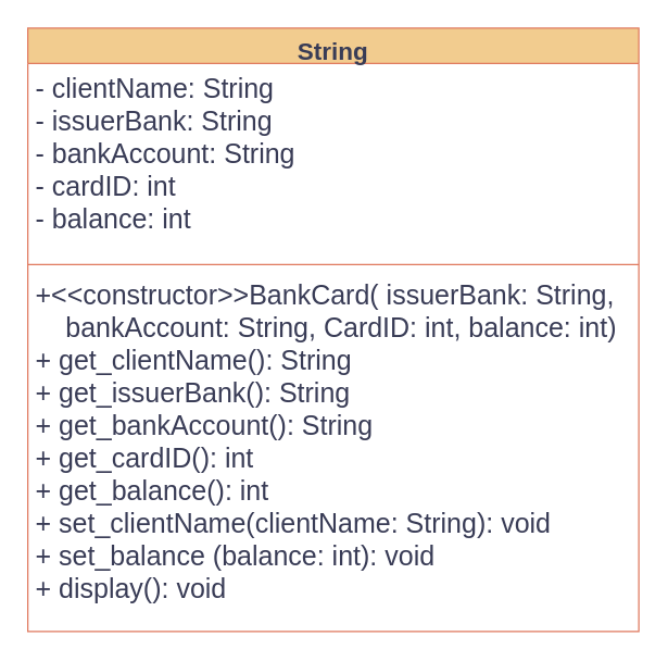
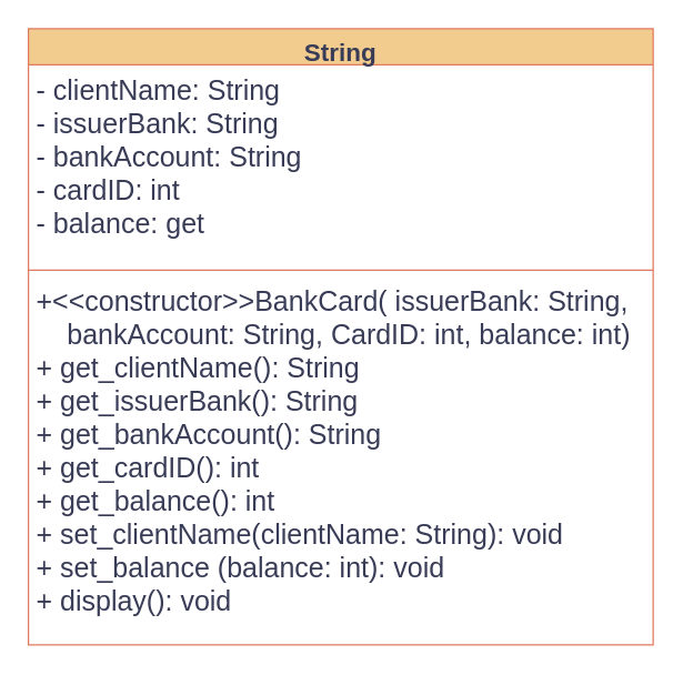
- <mxCell id="3" value="- clientName: String&#10;- issuerBank: String&#10;- bankAccount: String&#10;- cardID: int&#10;- balance: int" style="text;strokeColor=none;fillColor=none;align=left;verticalAlign=top;spacingLeft=4;spacingRight=4;overflow=hidden;rotatable=0;points=[[0,0.5],[1,0.5]];portConstraint=eastwest;fontStyle=0;fontSize=20;labelBackgroundColor=none;fontColor=#393C56;labelBorderColor=none;" parent="2" vertex="1"><mxGeometry y="26" width="450" height="144" as="geometry" /></mxCell>
+ <mxCell id="3" value="- clientName: String&#10;- issuerBank: String&#10;- bankAccount: String&#10;- cardID: int&#10;- balance: get" style="text;strokeColor=none;fillColor=none;align=left;verticalAlign=top;spacingLeft=4;spacingRight=4;overflow=hidden;rotatable=0;points=[[0,0.5],[1,0.5]];portConstraint=eastwest;fontStyle=0;fontSize=20;labelBackgroundColor=none;fontColor=#393C56;labelBorderColor=none;" parent="2" vertex="1"><mxGeometry y="26" width="450" height="144" as="geometry" /></mxCell>
